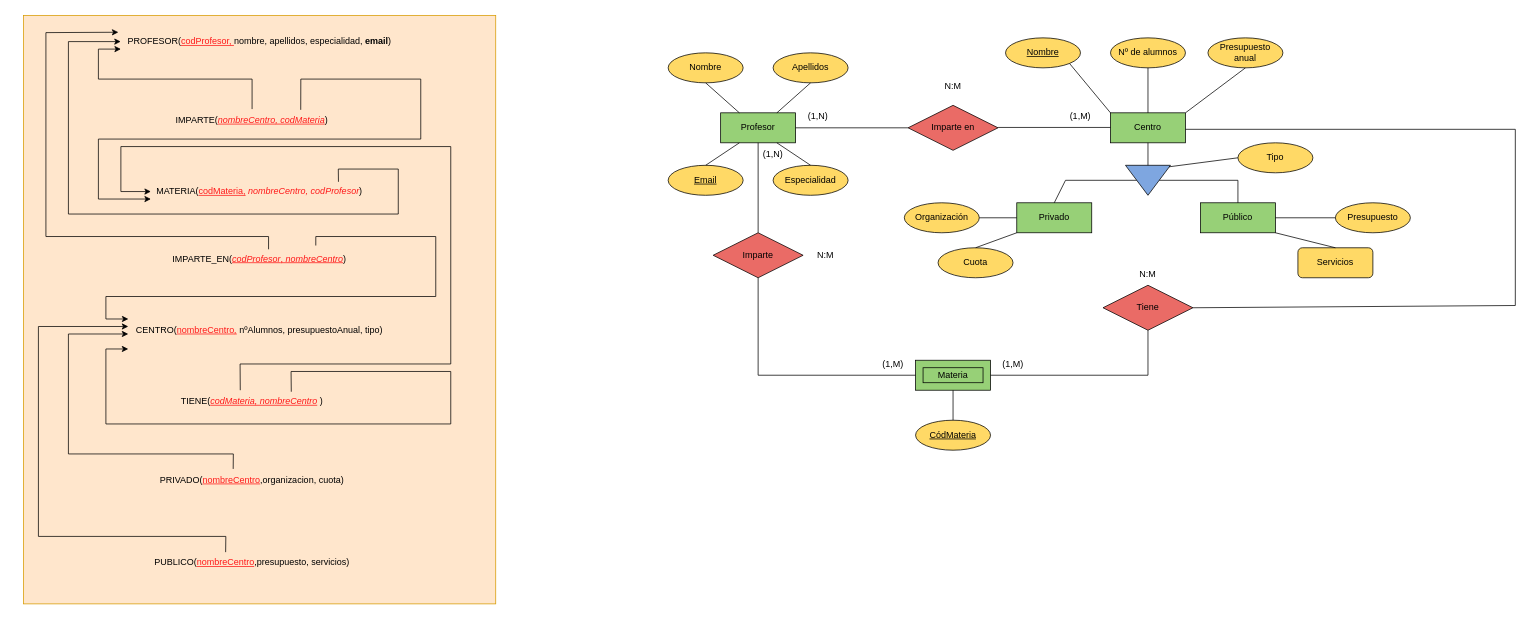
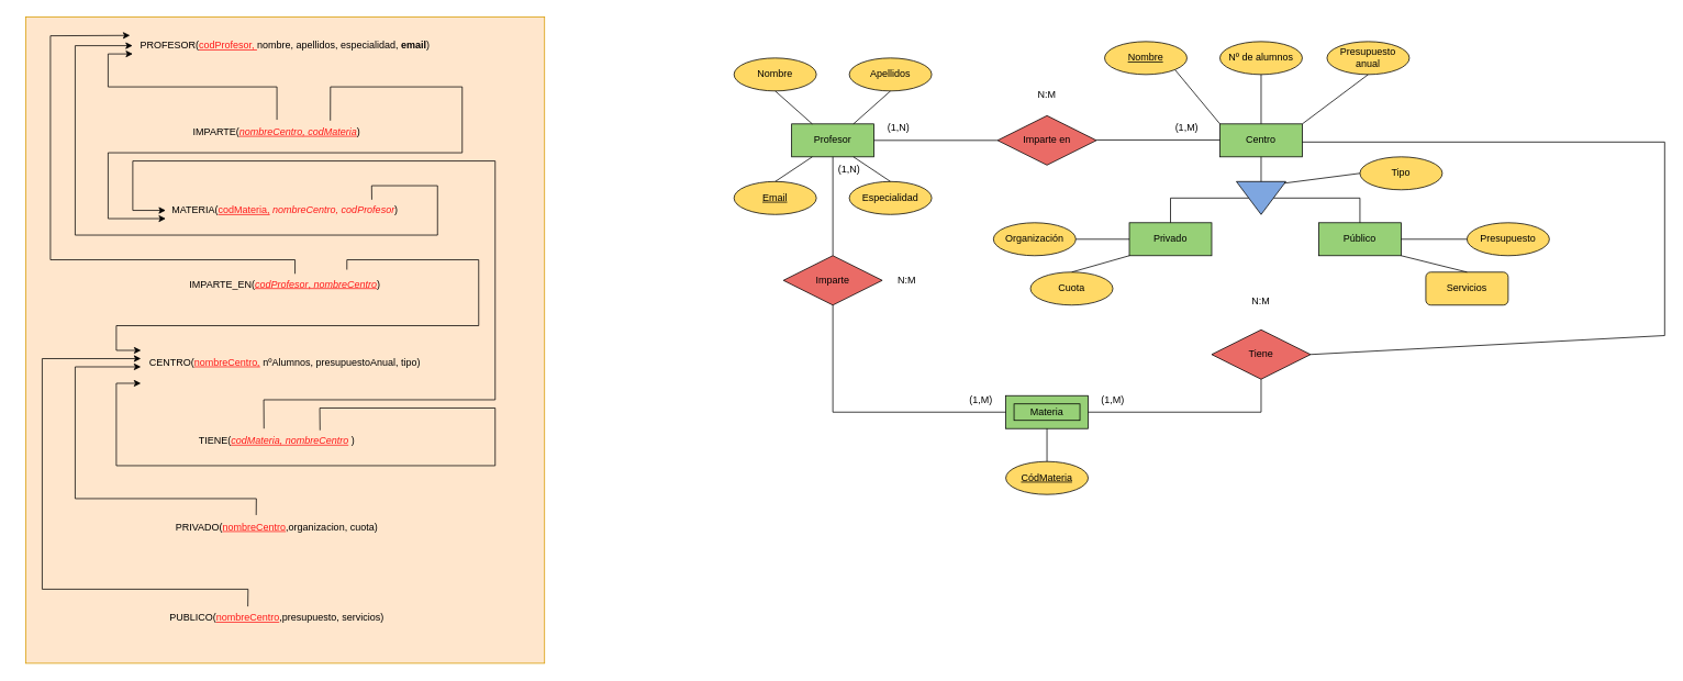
- <mxCell id="3" value="Privado" style="whiteSpace=wrap;html=1;align=center;fillColor=#97D077;" parent="1" vertex="1"><mxGeometry x="1355" y="270" width="100" height="40" as="geometry" /></mxCell>
+ <mxCell id="3" value="Privado" style="whiteSpace=wrap;html=1;align=center;fillColor=#97D077;" parent="1" vertex="1"><mxGeometry x="1370" y="270" width="100" height="40" as="geometry" /></mxCell>
- <mxCell id="16" value="Tiene" style="shape=rhombus;perimeter=rhombusPerimeter;whiteSpace=wrap;html=1;align=center;fillColor=#EA6B66;" parent="1" vertex="1"><mxGeometry x="1470" y="380" width="120" height="60" as="geometry" /></mxCell>
+ <mxCell id="16" value="Tiene" style="shape=rhombus;perimeter=rhombusPerimeter;whiteSpace=wrap;html=1;align=center;fillColor=#EA6B66;" parent="1" vertex="1"><mxGeometry x="1470" y="400" width="120" height="60" as="geometry" /></mxCell>
